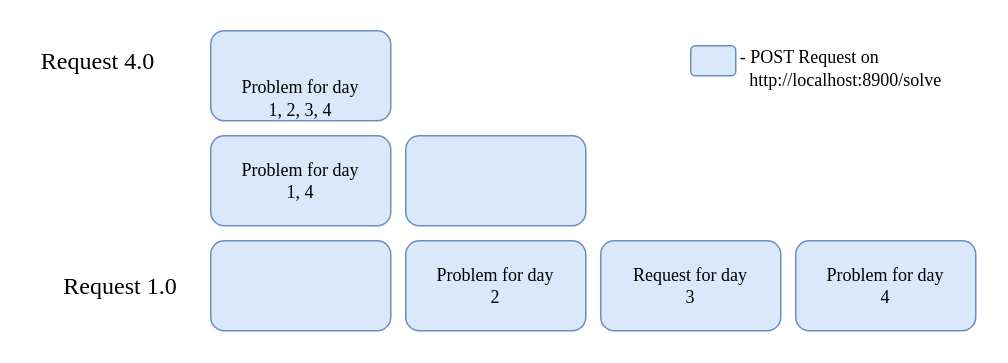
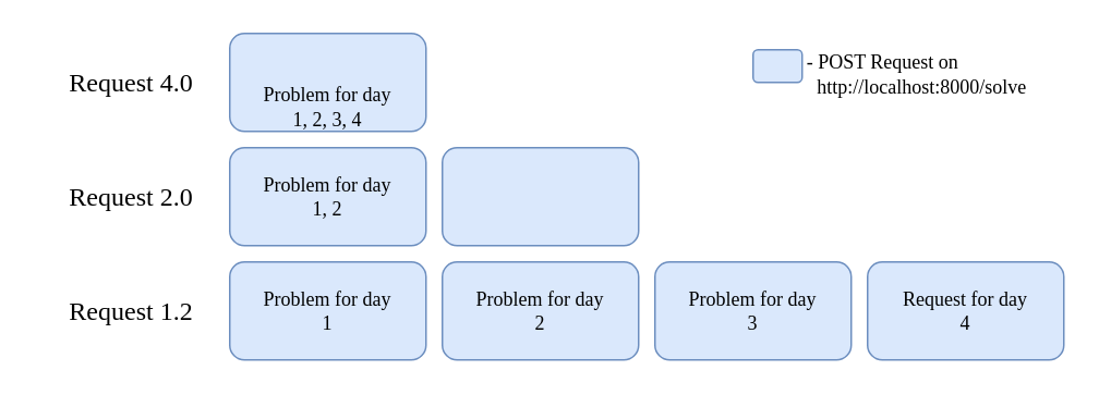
- <mxCell id="11" value="&lt;font style=&quot;font-size: 16px&quot; face=&quot;Times New Roman&quot;&gt;Request 4.0&lt;/font&gt;" style="text;html=1;strokeColor=none;fillColor=none;align=center;verticalAlign=middle;whiteSpace=wrap;rounded=0;" vertex="1" parent="1"><mxGeometry x="5" y="30" width="120" height="20" as="geometry" /></mxCell>
+ <mxCell id="11" value="&lt;font style=&quot;font-size: 16px&quot; face=&quot;Times New Roman&quot;&gt;Request 4.0&lt;/font&gt;" style="text;html=1;strokeColor=none;fillColor=none;align=center;verticalAlign=middle;whiteSpace=wrap;rounded=0;" vertex="1" parent="1"><mxGeometry x="20" y="40" width="120" height="20" as="geometry" /></mxCell>
- <mxCell id="19" value="&lt;font face=&quot;Times New Roman&quot;&gt;- POST Request on&amp;nbsp; &amp;nbsp; &amp;nbsp; &amp;nbsp; &amp;nbsp; &amp;nbsp; &amp;nbsp; &amp;nbsp; &amp;nbsp; http://localhost:8900/solve&amp;nbsp;&lt;/font&gt;" style="text;html=1;strokeColor=none;fillColor=none;align=center;verticalAlign=middle;whiteSpace=wrap;rounded=0;" vertex="1" parent="1"><mxGeometry x="480" y="20" width="170" height="50" as="geometry" /></mxCell>
+ <mxCell id="19" value="&lt;font face=&quot;Times New Roman&quot;&gt;- POST Request on&amp;nbsp; &amp;nbsp; &amp;nbsp; &amp;nbsp; &amp;nbsp; &amp;nbsp; &amp;nbsp; &amp;nbsp; &amp;nbsp; http://localhost:8000/solve&amp;nbsp;&lt;/font&gt;" style="text;html=1;strokeColor=none;fillColor=none;align=center;verticalAlign=middle;whiteSpace=wrap;rounded=0;" vertex="1" parent="1"><mxGeometry x="480" y="20" width="170" height="50" as="geometry" /></mxCell>
+ <mxCell id="10" value="&lt;font style=&quot;font-size: 16px&quot; face=&quot;Times New Roman&quot;&gt;Request 2.0&lt;/font&gt;" style="text;html=1;strokeColor=none;fillColor=none;align=center;verticalAlign=middle;whiteSpace=wrap;rounded=0;" vertex="1" parent="1"><mxGeometry x="20" y="110" width="120" height="20" as="geometry" /></mxCell>
- <mxCell id="13" value="&lt;font face=&quot;Times New Roman&quot;&gt;Problem for day 1, 4&lt;/font&gt;" style="text;html=1;strokeColor=none;fillColor=none;align=center;verticalAlign=middle;whiteSpace=wrap;rounded=0;" vertex="1" parent="1"><mxGeometry x="155" y="110" width="90" height="20" as="geometry" /></mxCell>
+ <mxCell id="13" value="&lt;font face=&quot;Times New Roman&quot;&gt;Problem for day 1, 2&lt;/font&gt;" style="text;html=1;strokeColor=none;fillColor=none;align=center;verticalAlign=middle;whiteSpace=wrap;rounded=0;" vertex="1" parent="1"><mxGeometry x="155" y="110" width="90" height="20" as="geometry" /></mxCell>
- <mxCell id="9" value="&lt;font face=&quot;Times New Roman&quot;&gt;&lt;span style=&quot;font-size: 16px&quot;&gt;Request 1.0&lt;/span&gt;&lt;/font&gt;" style="text;html=1;strokeColor=none;fillColor=none;align=center;verticalAlign=middle;whiteSpace=wrap;rounded=0;" vertex="1" parent="1"><mxGeometry x="20" y="180" width="120" height="20" as="geometry" /></mxCell>
+ <mxCell id="9" value="&lt;font face=&quot;Times New Roman&quot;&gt;&lt;span style=&quot;font-size: 16px&quot;&gt;Request 1.2&lt;/span&gt;&lt;/font&gt;" style="text;html=1;strokeColor=none;fillColor=none;align=center;verticalAlign=middle;whiteSpace=wrap;rounded=0;" vertex="1" parent="1"><mxGeometry x="20" y="180" width="120" height="20" as="geometry" /></mxCell>
+ <mxCell id="14" value="&lt;font face=&quot;Times New Roman&quot;&gt;Problem for day&lt;br&gt;1&lt;/font&gt;" style="text;html=1;strokeColor=none;fillColor=none;align=center;verticalAlign=middle;whiteSpace=wrap;rounded=0;" vertex="1" parent="1"><mxGeometry x="155" y="180" width="90" height="20" as="geometry" /></mxCell>
- <mxCell id="16" value="&lt;font face=&quot;Times New Roman&quot;&gt;Request for day&lt;br&gt;3&lt;/font&gt;" style="text;html=1;strokeColor=none;fillColor=none;align=center;verticalAlign=middle;whiteSpace=wrap;rounded=0;" vertex="1" parent="1"><mxGeometry x="415" y="180" width="90" height="20" as="geometry" /></mxCell>
+ <mxCell id="16" value="&lt;font face=&quot;Times New Roman&quot;&gt;Problem for day&lt;br&gt;3&lt;/font&gt;" style="text;html=1;strokeColor=none;fillColor=none;align=center;verticalAlign=middle;whiteSpace=wrap;rounded=0;" vertex="1" parent="1"><mxGeometry x="415" y="180" width="90" height="20" as="geometry" /></mxCell>
- <mxCell id="17" value="&lt;font face=&quot;Times New Roman&quot;&gt;Problem for day&lt;br&gt;4&lt;/font&gt;" style="text;html=1;strokeColor=none;fillColor=none;align=center;verticalAlign=middle;whiteSpace=wrap;rounded=0;" vertex="1" parent="1"><mxGeometry x="545" y="180" width="90" height="20" as="geometry" /></mxCell>
+ <mxCell id="17" value="&lt;font face=&quot;Times New Roman&quot;&gt;Request for day&lt;br&gt;4&lt;/font&gt;" style="text;html=1;strokeColor=none;fillColor=none;align=center;verticalAlign=middle;whiteSpace=wrap;rounded=0;" vertex="1" parent="1"><mxGeometry x="545" y="180" width="90" height="20" as="geometry" /></mxCell>
